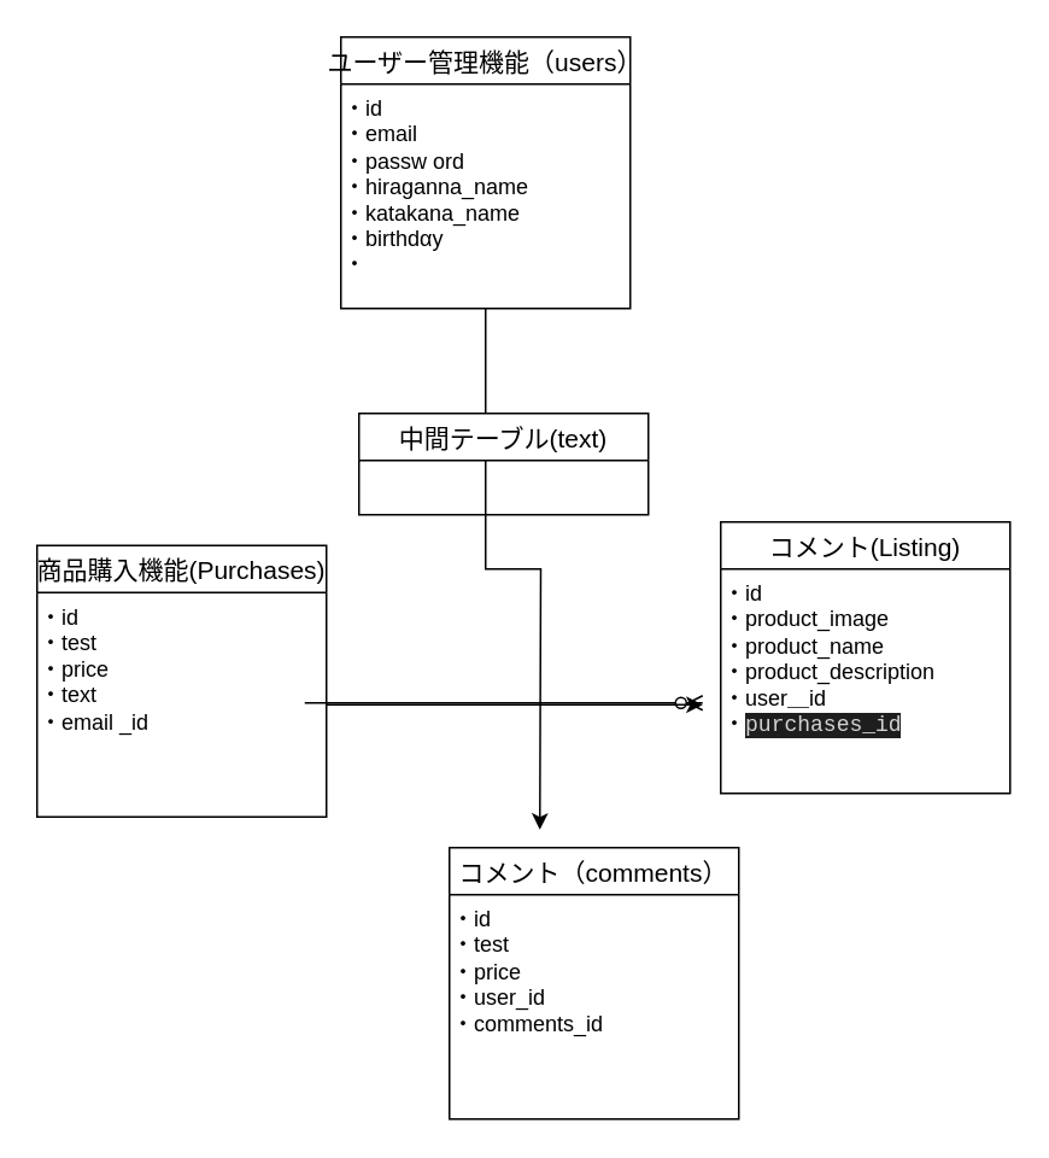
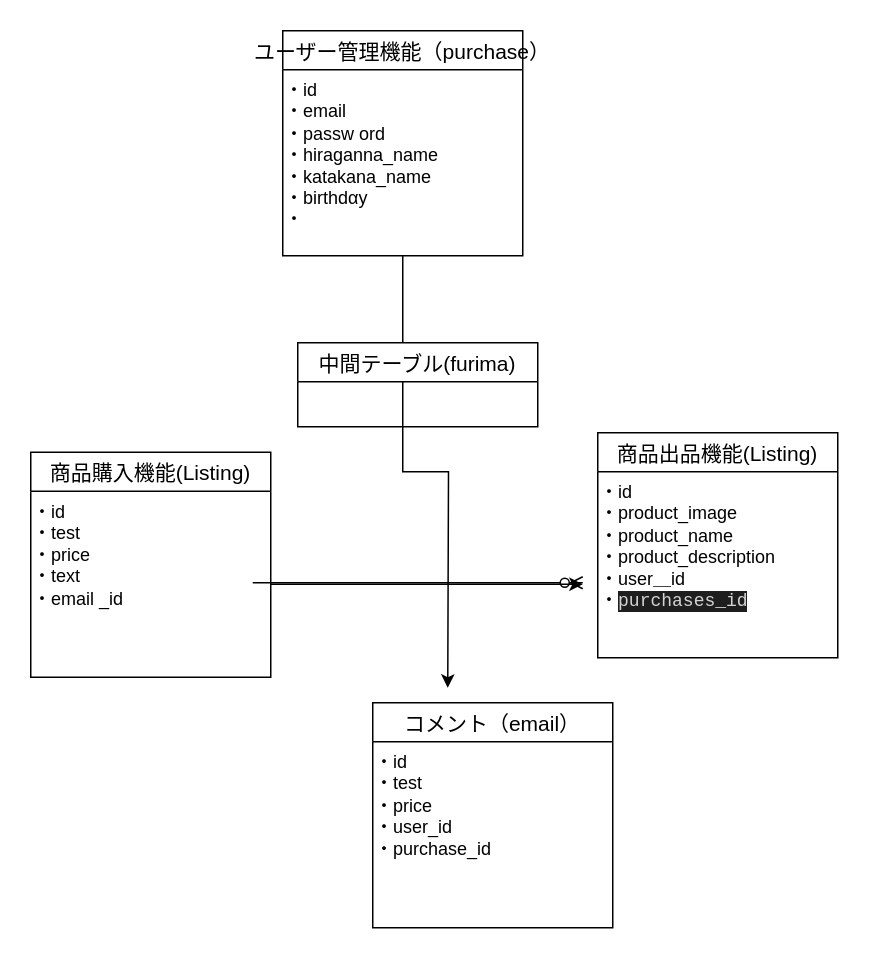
- <mxCell id="4" value="ユーザー管理機能（users）" style="swimlane;fontStyle=0;childLayout=stackLayout;horizontal=1;startSize=26;horizontalStack=0;resizeParent=1;resizeParentMax=0;resizeLast=0;collapsible=1;marginBottom=0;align=center;fontSize=14;" vertex="1" parent="1"><mxGeometry x="188" y="20" width="160" height="150" as="geometry" /></mxCell>
+ <mxCell id="4" value="ユーザー管理機能（purchase）" style="swimlane;fontStyle=0;childLayout=stackLayout;horizontal=1;startSize=26;horizontalStack=0;resizeParent=1;resizeParentMax=0;resizeLast=0;collapsible=1;marginBottom=0;align=center;fontSize=14;" vertex="1" parent="1"><mxGeometry x="188" y="20" width="160" height="150" as="geometry" /></mxCell>
- <mxCell id="13" value="&#10;中間テーブル(text)&#10;" style="swimlane;fontStyle=0;childLayout=stackLayout;horizontal=1;startSize=26;horizontalStack=0;resizeParent=1;resizeParentMax=0;resizeLast=0;collapsible=1;marginBottom=0;align=center;fontSize=14;" vertex="1" parent="1"><mxGeometry x="198" y="228" width="160" height="56" as="geometry" /></mxCell>
+ <mxCell id="13" value="&#10;中間テーブル(furima)&#10;" style="swimlane;fontStyle=0;childLayout=stackLayout;horizontal=1;startSize=26;horizontalStack=0;resizeParent=1;resizeParentMax=0;resizeLast=0;collapsible=1;marginBottom=0;align=center;fontSize=14;" vertex="1" parent="1"><mxGeometry x="198" y="228" width="160" height="56" as="geometry" /></mxCell>
- <mxCell id="8" value="コメント(Listing)" style="swimlane;fontStyle=0;childLayout=stackLayout;horizontal=1;startSize=26;horizontalStack=0;resizeParent=1;resizeParentMax=0;resizeLast=0;collapsible=1;marginBottom=0;align=center;fontSize=14;" vertex="1" parent="1"><mxGeometry x="398" y="288" width="160" height="150" as="geometry" /></mxCell>
+ <mxCell id="8" value="商品出品機能(Listing)" style="swimlane;fontStyle=0;childLayout=stackLayout;horizontal=1;startSize=26;horizontalStack=0;resizeParent=1;resizeParentMax=0;resizeLast=0;collapsible=1;marginBottom=0;align=center;fontSize=14;" vertex="1" parent="1"><mxGeometry x="398" y="288" width="160" height="150" as="geometry" /></mxCell>
- <mxCell id="2" value="商品購入機能(Purchases)" style="swimlane;fontStyle=0;childLayout=stackLayout;horizontal=1;startSize=26;horizontalStack=0;resizeParent=1;resizeParentMax=0;resizeLast=0;collapsible=1;marginBottom=0;align=center;fontSize=14;" parent="1" vertex="1"><mxGeometry x="20" y="301" width="160" height="150" as="geometry" /></mxCell>
+ <mxCell id="2" value="商品購入機能(Listing)" style="swimlane;fontStyle=0;childLayout=stackLayout;horizontal=1;startSize=26;horizontalStack=0;resizeParent=1;resizeParentMax=0;resizeLast=0;collapsible=1;marginBottom=0;align=center;fontSize=14;" parent="1" vertex="1"><mxGeometry x="20" y="301" width="160" height="150" as="geometry" /></mxCell>
- <mxCell id="6" value="コメント（comments）" style="swimlane;fontStyle=0;childLayout=stackLayout;horizontal=1;startSize=26;horizontalStack=0;resizeParent=1;resizeParentMax=0;resizeLast=0;collapsible=1;marginBottom=0;align=center;fontSize=14;" vertex="1" parent="1"><mxGeometry x="248" y="468" width="160" height="150" as="geometry" /></mxCell>
+ <mxCell id="6" value="コメント（email）" style="swimlane;fontStyle=0;childLayout=stackLayout;horizontal=1;startSize=26;horizontalStack=0;resizeParent=1;resizeParentMax=0;resizeLast=0;collapsible=1;marginBottom=0;align=center;fontSize=14;" vertex="1" parent="1"><mxGeometry x="248" y="468" width="160" height="150" as="geometry" /></mxCell>
- <mxCell id="7" value="・id&lt;br&gt;・test&lt;br&gt;・price&lt;br&gt;・user_id&lt;br&gt;・comments_id" style="text;whiteSpace=wrap;html=1;" vertex="1" parent="6"><mxGeometry y="26" width="160" height="124" as="geometry" /></mxCell>
+ <mxCell id="7" value="・id&lt;br&gt;・test&lt;br&gt;・price&lt;br&gt;・user_id&lt;br&gt;・purchase_id" style="text;whiteSpace=wrap;html=1;" vertex="1" parent="6"><mxGeometry y="26" width="160" height="124" as="geometry" /></mxCell>
